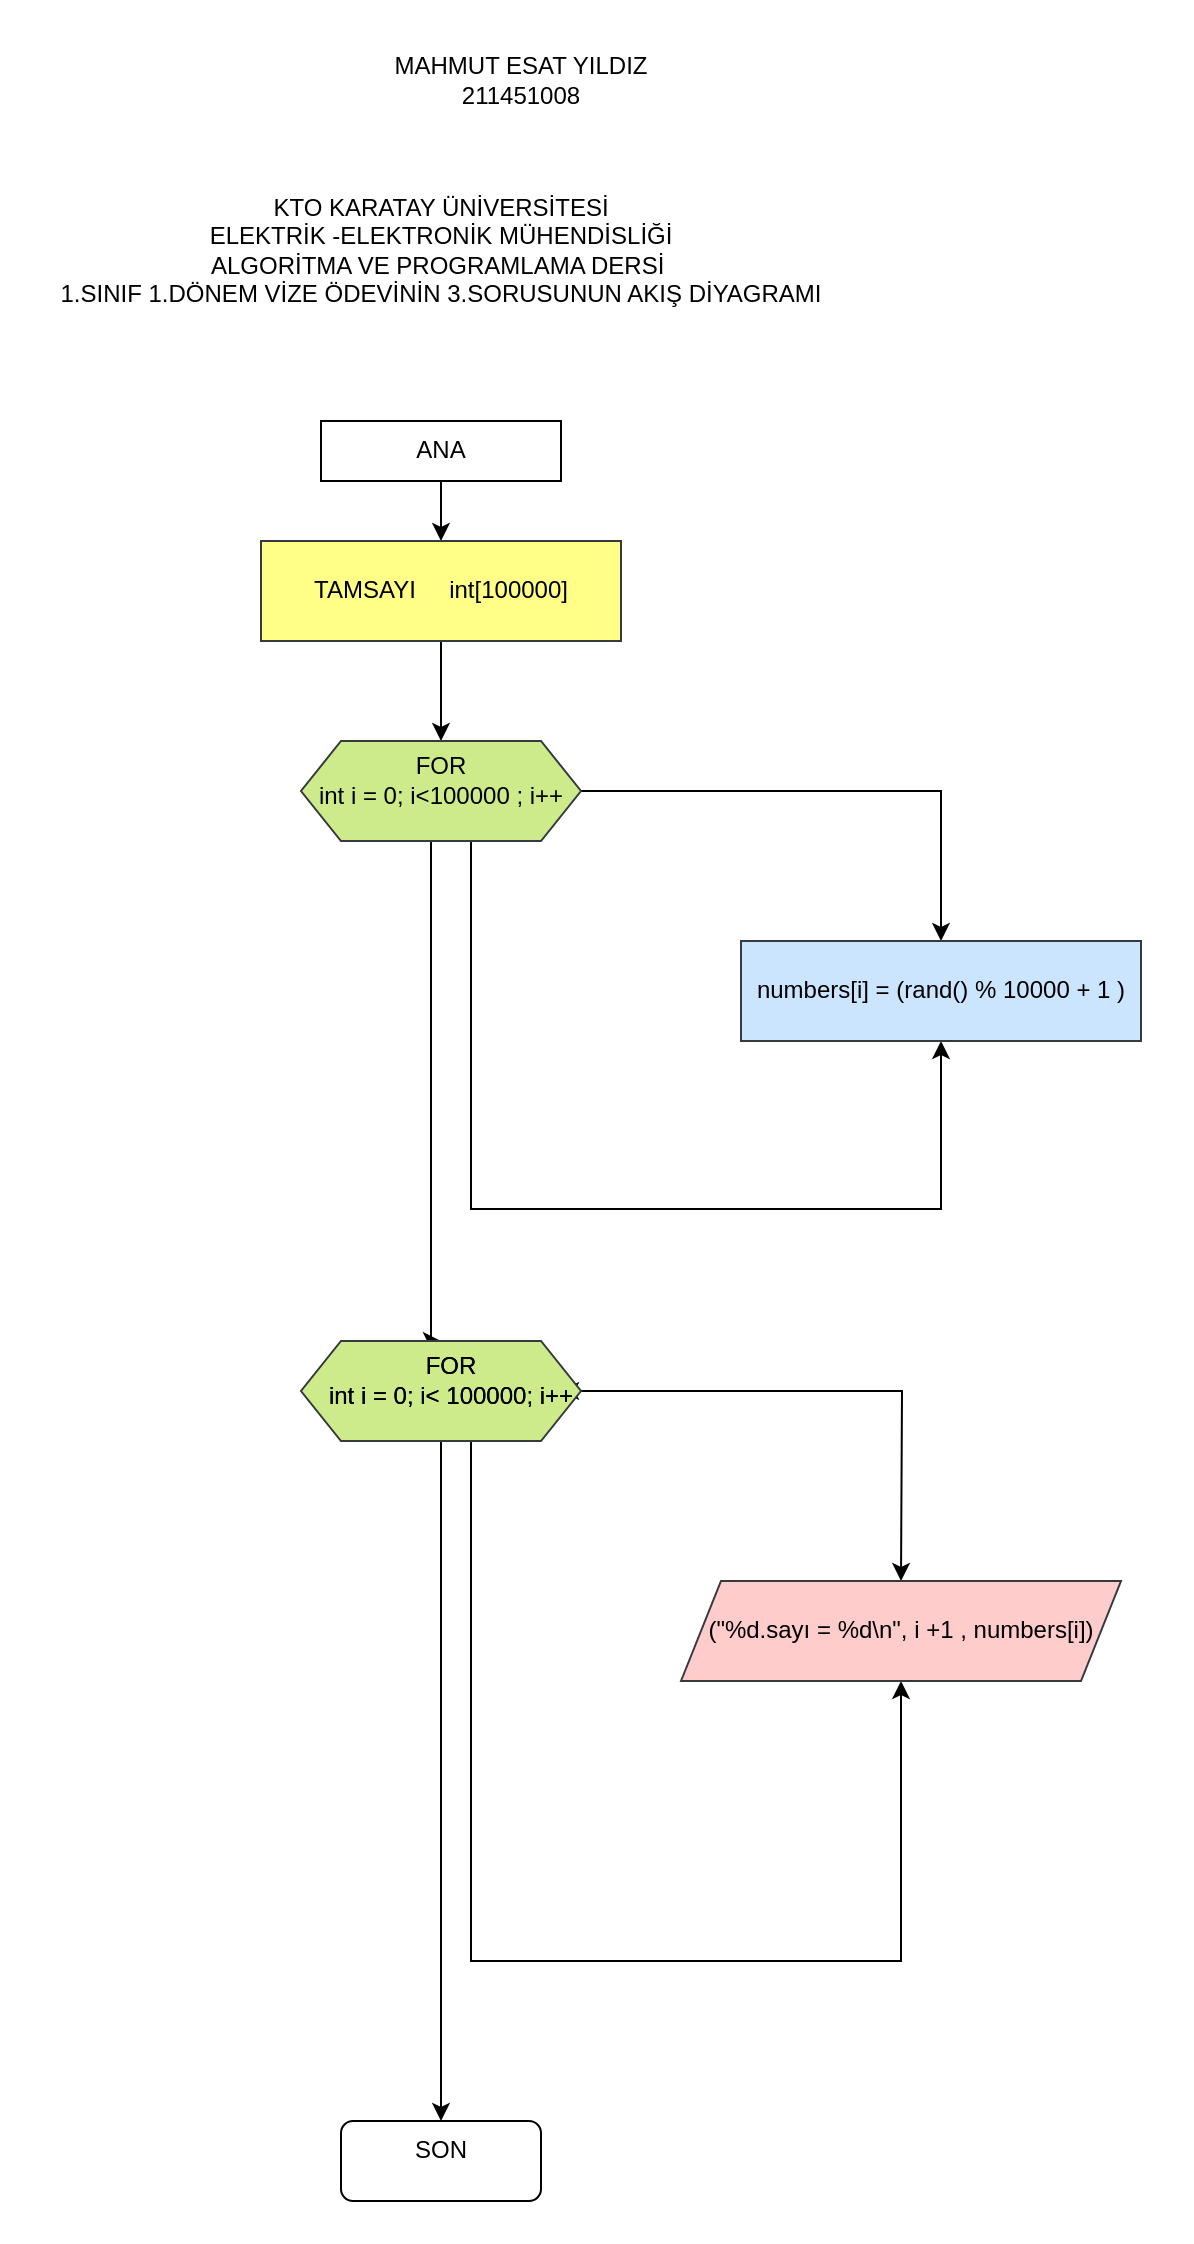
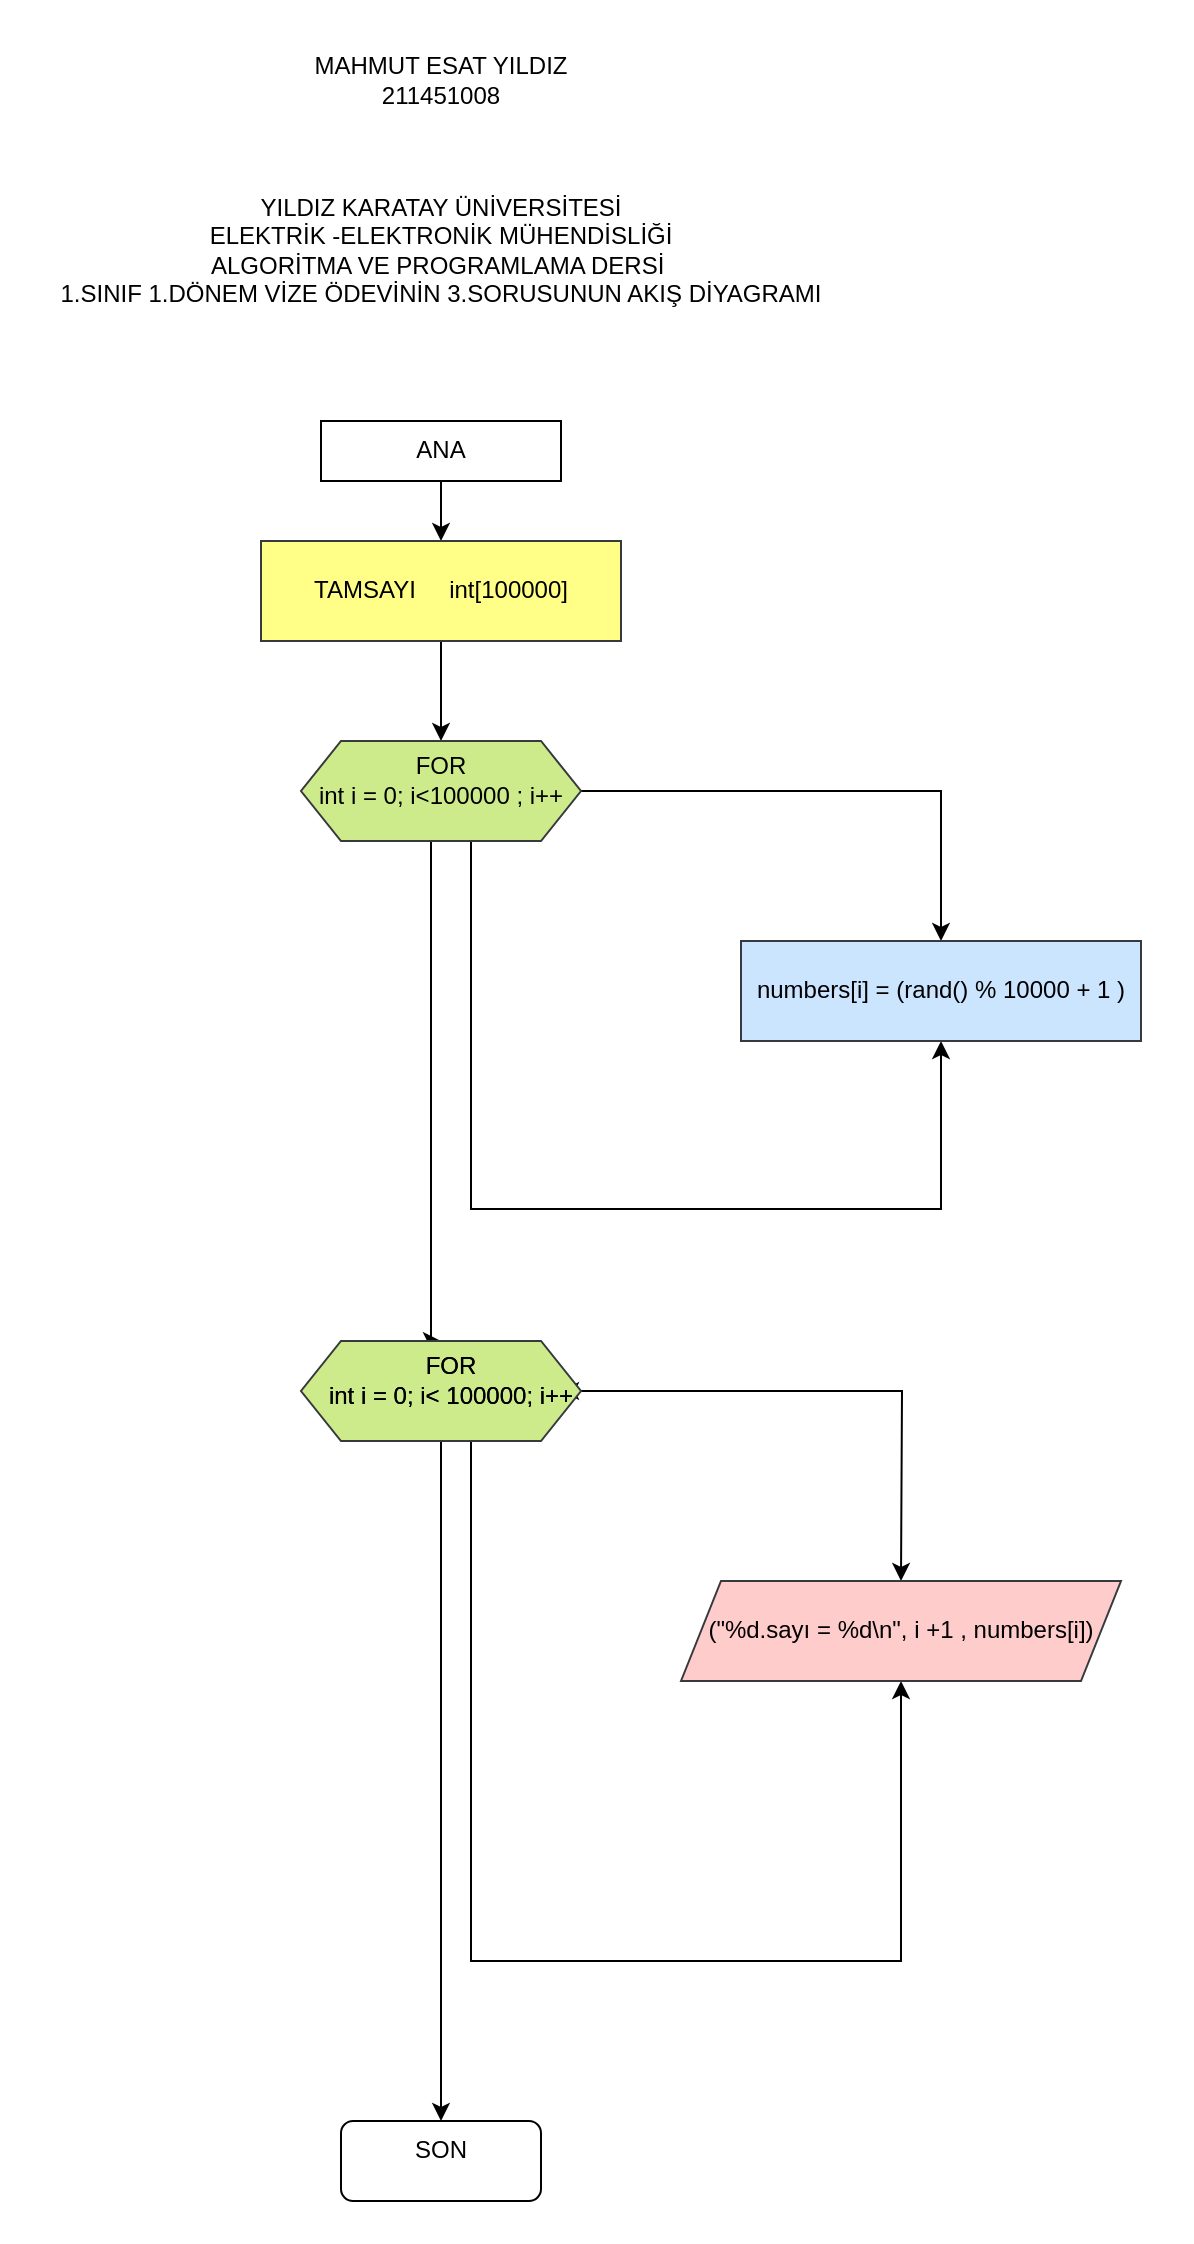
- <mxCell id="27" value="MAHMUT ESAT YILDIZ&lt;br&gt;211451008" style="text;html=1;resizable=0;autosize=1;align=center;verticalAlign=middle;points=[];fillColor=none;strokeColor=none;rounded=0;" vertex="1" parent="1"><mxGeometry x="185" y="20" width="150" height="40" as="geometry" /></mxCell>
+ <mxCell id="27" value="MAHMUT ESAT YILDIZ&lt;br&gt;211451008" style="text;html=1;resizable=0;autosize=1;align=center;verticalAlign=middle;points=[];fillColor=none;strokeColor=none;rounded=0;" vertex="1" parent="1"><mxGeometry x="145" y="20" width="150" height="40" as="geometry" /></mxCell>
- <mxCell id="26" value="KTO KARATAY ÜNİVERSİTESİ&lt;br&gt;ELEKTRİK -ELEKTRONİK MÜHENDİSLİĞİ&lt;br&gt;ALGORİTMA VE PROGRAMLAMA DERSİ&amp;nbsp;&lt;br&gt;1.SINIF 1.DÖNEM VİZE ÖDEVİNİN 3.SORUSUNUN AKIŞ DİYAGRAMI" style="text;html=1;resizable=0;autosize=1;align=center;verticalAlign=middle;points=[];fillColor=none;strokeColor=none;rounded=0;" vertex="1" parent="1"><mxGeometry x="20" y="90" width="400" height="70" as="geometry" /></mxCell>
+ <mxCell id="26" value="YILDIZ KARATAY ÜNİVERSİTESİ&lt;br&gt;ELEKTRİK -ELEKTRONİK MÜHENDİSLİĞİ&lt;br&gt;ALGORİTMA VE PROGRAMLAMA DERSİ&amp;nbsp;&lt;br&gt;1.SINIF 1.DÖNEM VİZE ÖDEVİNİN 3.SORUSUNUN AKIŞ DİYAGRAMI" style="text;html=1;resizable=0;autosize=1;align=center;verticalAlign=middle;points=[];fillColor=none;strokeColor=none;rounded=0;" vertex="1" parent="1"><mxGeometry x="20" y="90" width="400" height="70" as="geometry" /></mxCell>
